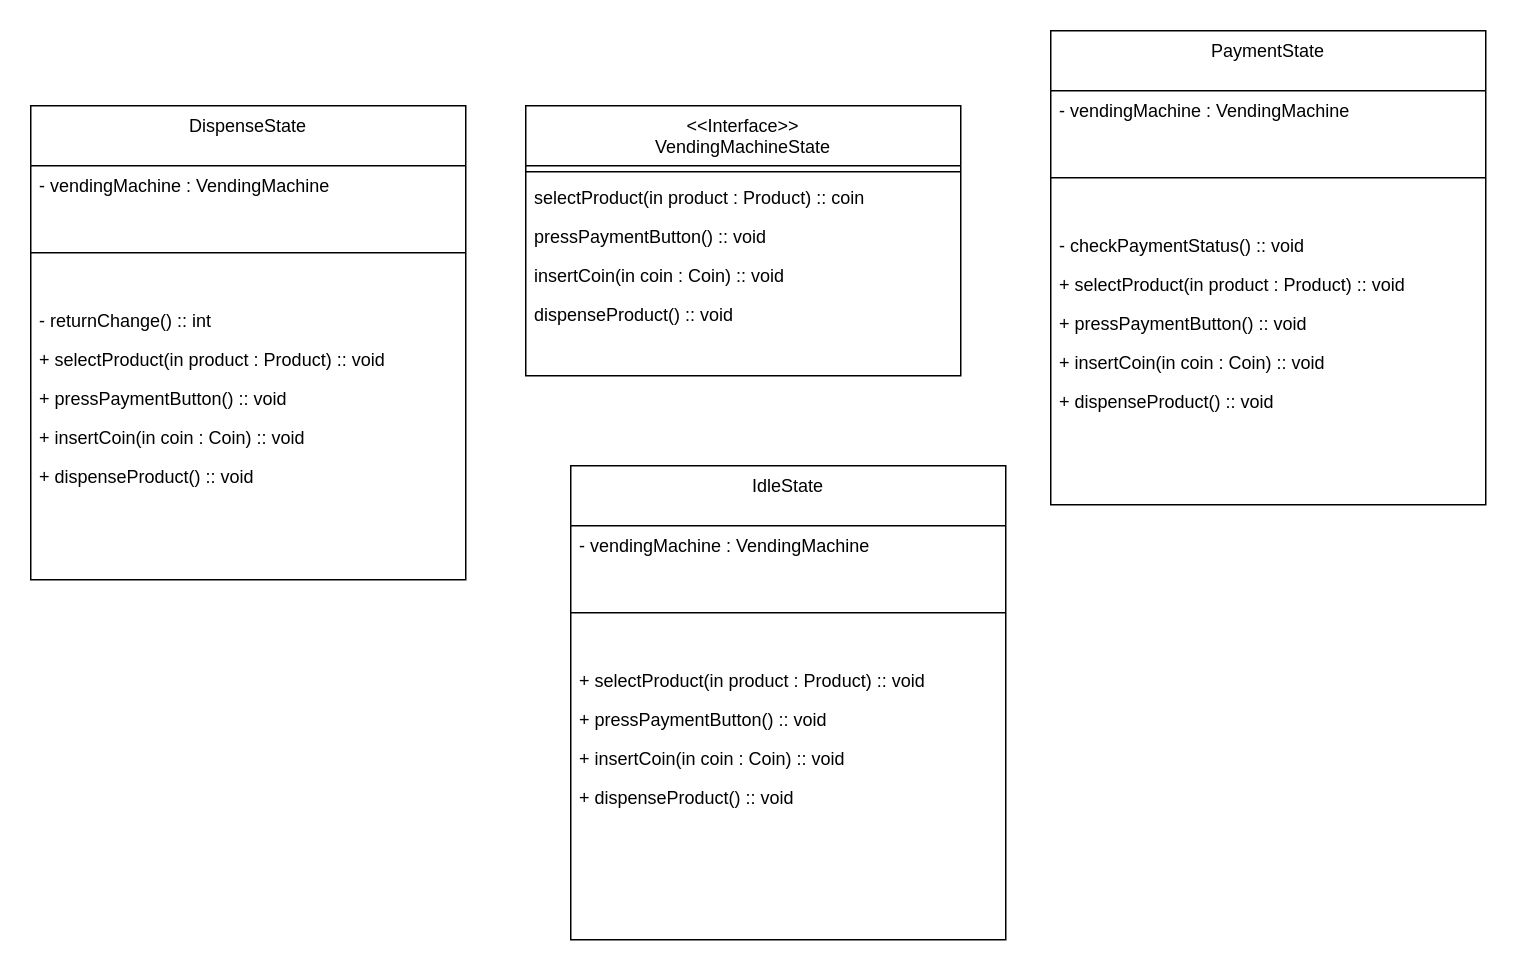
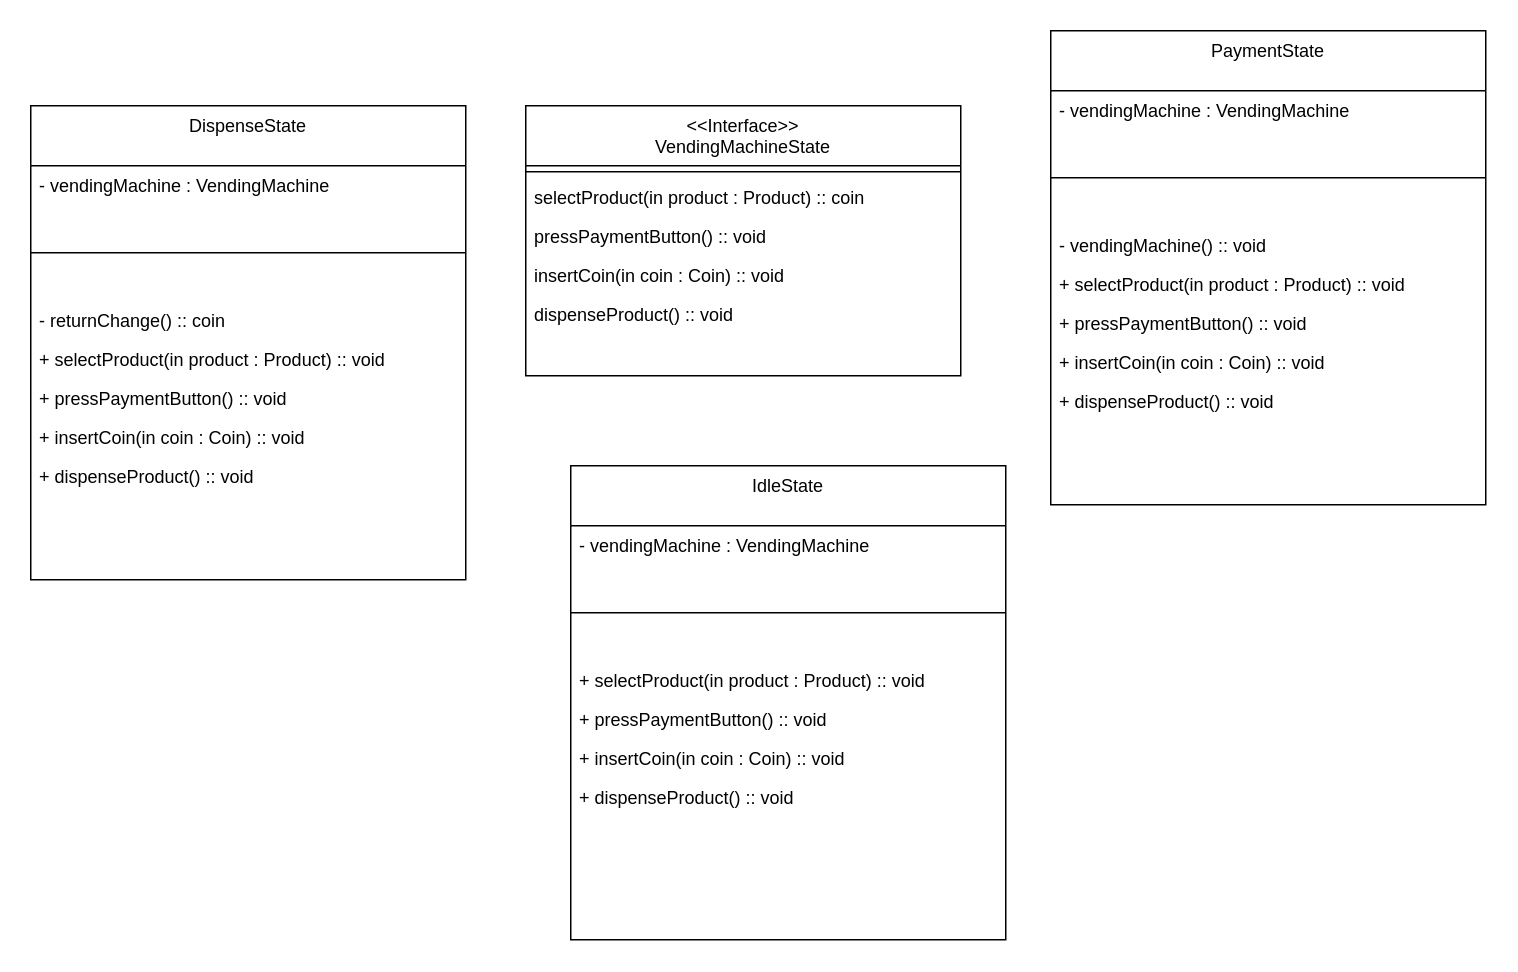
- <mxCell id="26" value="- checkPaymentStatus() :: void" style="text;align=left;verticalAlign=top;spacingLeft=4;spacingRight=4;overflow=hidden;rotatable=0;points=[[0,0.5],[1,0.5]];portConstraint=eastwest;" vertex="1" parent="23"><mxGeometry y="130" width="290" height="26" as="geometry" /></mxCell>
+ <mxCell id="26" value="- vendingMachine() :: void" style="text;align=left;verticalAlign=top;spacingLeft=4;spacingRight=4;overflow=hidden;rotatable=0;points=[[0,0.5],[1,0.5]];portConstraint=eastwest;" vertex="1" parent="23"><mxGeometry y="130" width="290" height="26" as="geometry" /></mxCell>
- <mxCell id="11" value="- returnChange() :: int" style="text;align=left;verticalAlign=top;spacingLeft=4;spacingRight=4;overflow=hidden;rotatable=0;points=[[0,0.5],[1,0.5]];portConstraint=eastwest;" vertex="1" parent="8"><mxGeometry y="130" width="290" height="26" as="geometry" /></mxCell>
+ <mxCell id="11" value="- returnChange() :: coin" style="text;align=left;verticalAlign=top;spacingLeft=4;spacingRight=4;overflow=hidden;rotatable=0;points=[[0,0.5],[1,0.5]];portConstraint=eastwest;" vertex="1" parent="8"><mxGeometry y="130" width="290" height="26" as="geometry" /></mxCell>
